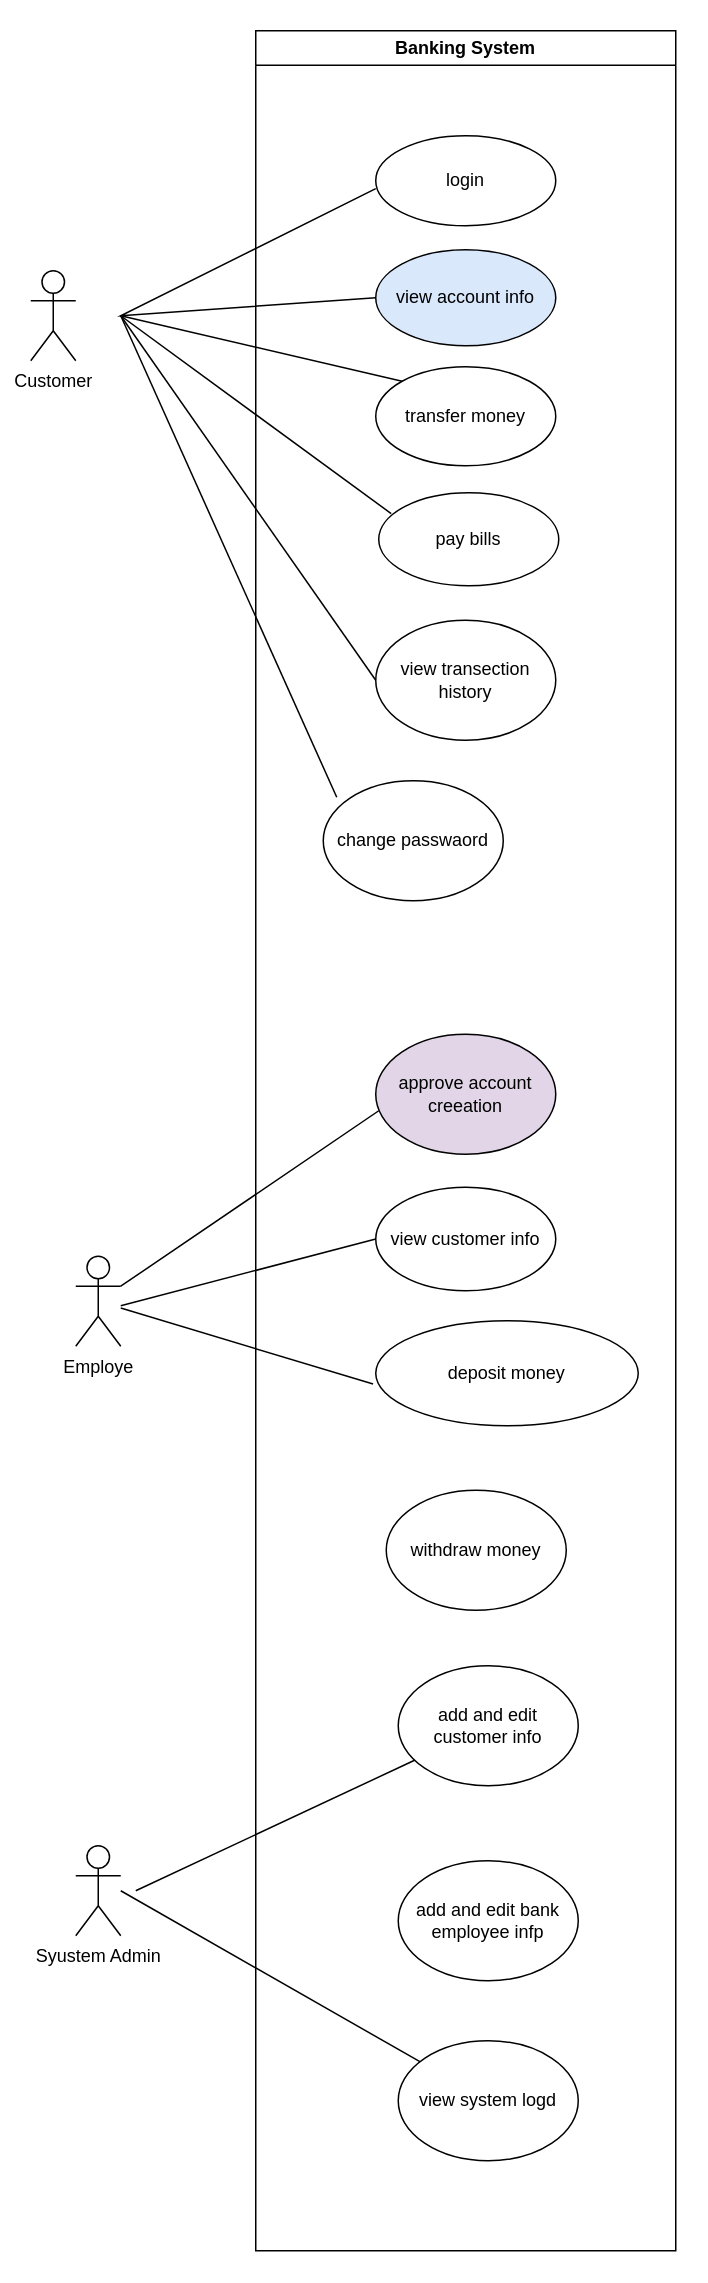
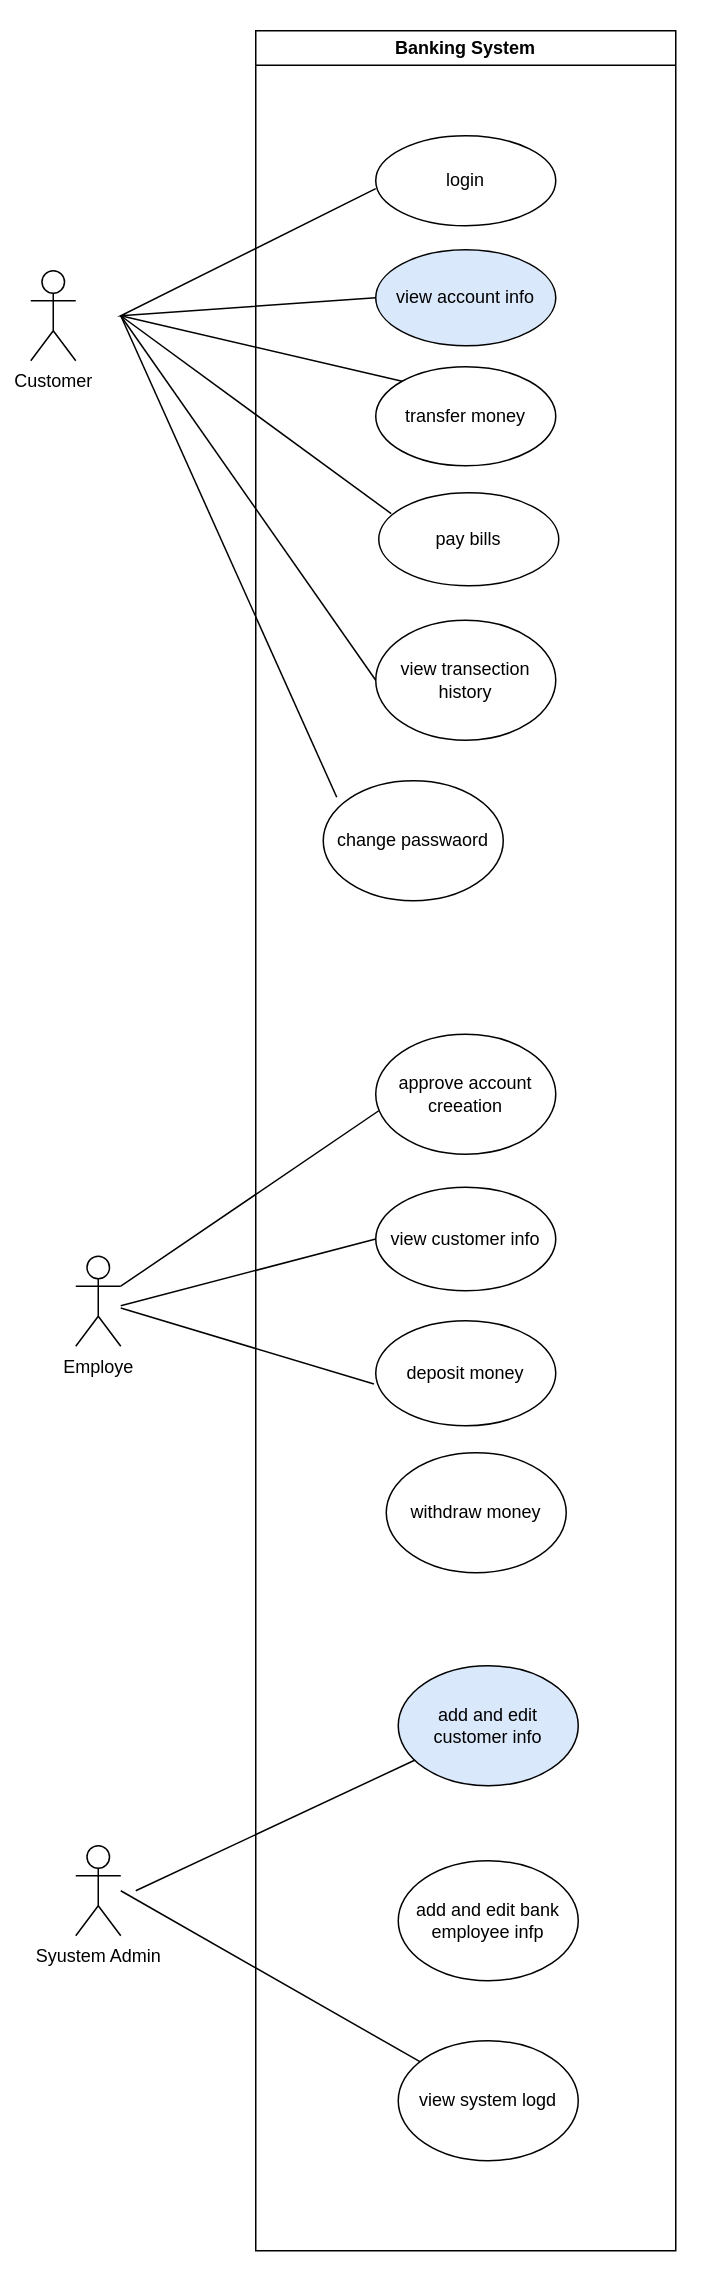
- <mxCell id="9" value="approve account creeation" style="ellipse;whiteSpace=wrap;html=1;fillColor=#e1d5e7;" parent="2" vertex="1"><mxGeometry x="80" y="669" width="120" height="80" as="geometry" /></mxCell>
+ <mxCell id="9" value="approve account creeation" style="ellipse;whiteSpace=wrap;html=1;" parent="2" vertex="1"><mxGeometry x="80" y="669" width="120" height="80" as="geometry" /></mxCell>
- <mxCell id="11" value="deposit money" style="ellipse;whiteSpace=wrap;html=1;" parent="2" vertex="1"><mxGeometry x="80" y="860" width="175" height="70" as="geometry" /></mxCell>
+ <mxCell id="11" value="deposit money" style="ellipse;whiteSpace=wrap;html=1;" parent="2" vertex="1"><mxGeometry x="80" y="860" width="120" height="70" as="geometry" /></mxCell>
- <mxCell id="12" value="withdraw money" style="ellipse;whiteSpace=wrap;html=1;" parent="2" vertex="1"><mxGeometry x="87" y="973" width="120" height="80" as="geometry" /></mxCell>
+ <mxCell id="12" value="withdraw money" style="ellipse;whiteSpace=wrap;html=1;" parent="2" vertex="1"><mxGeometry x="87" y="948" width="120" height="80" as="geometry" /></mxCell>
- <mxCell id="17" value="add and edit customer info" style="ellipse;whiteSpace=wrap;html=1;" vertex="1" parent="2"><mxGeometry x="95" y="1090" width="120" height="80" as="geometry" /></mxCell>
+ <mxCell id="17" value="add and edit customer info" style="ellipse;whiteSpace=wrap;html=1;fillColor=#dae8fc;" vertex="1" parent="2"><mxGeometry x="95" y="1090" width="120" height="80" as="geometry" /></mxCell>
